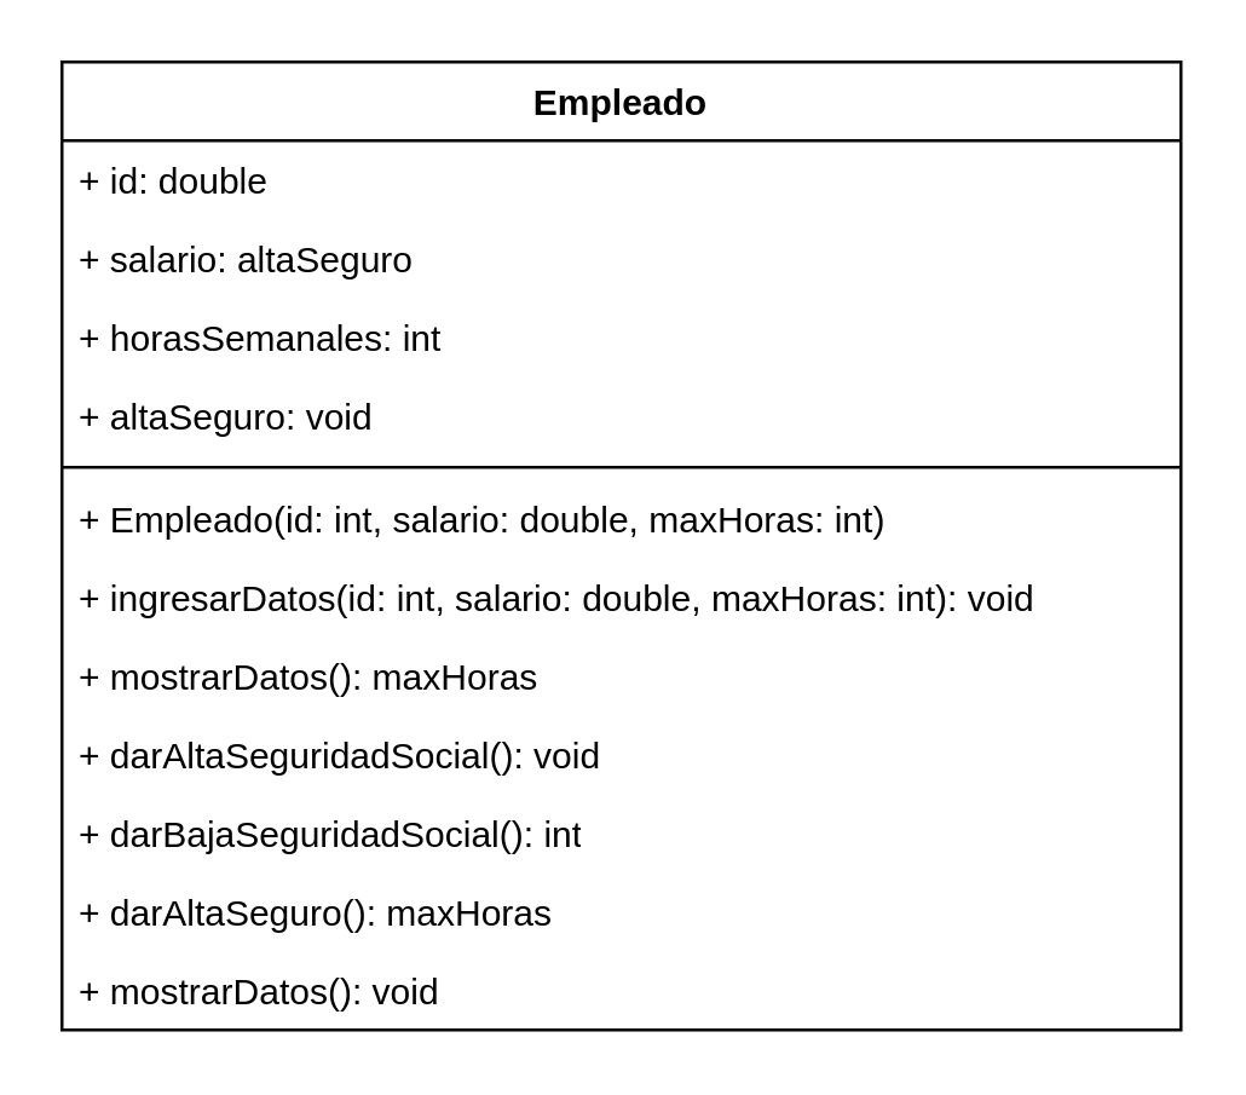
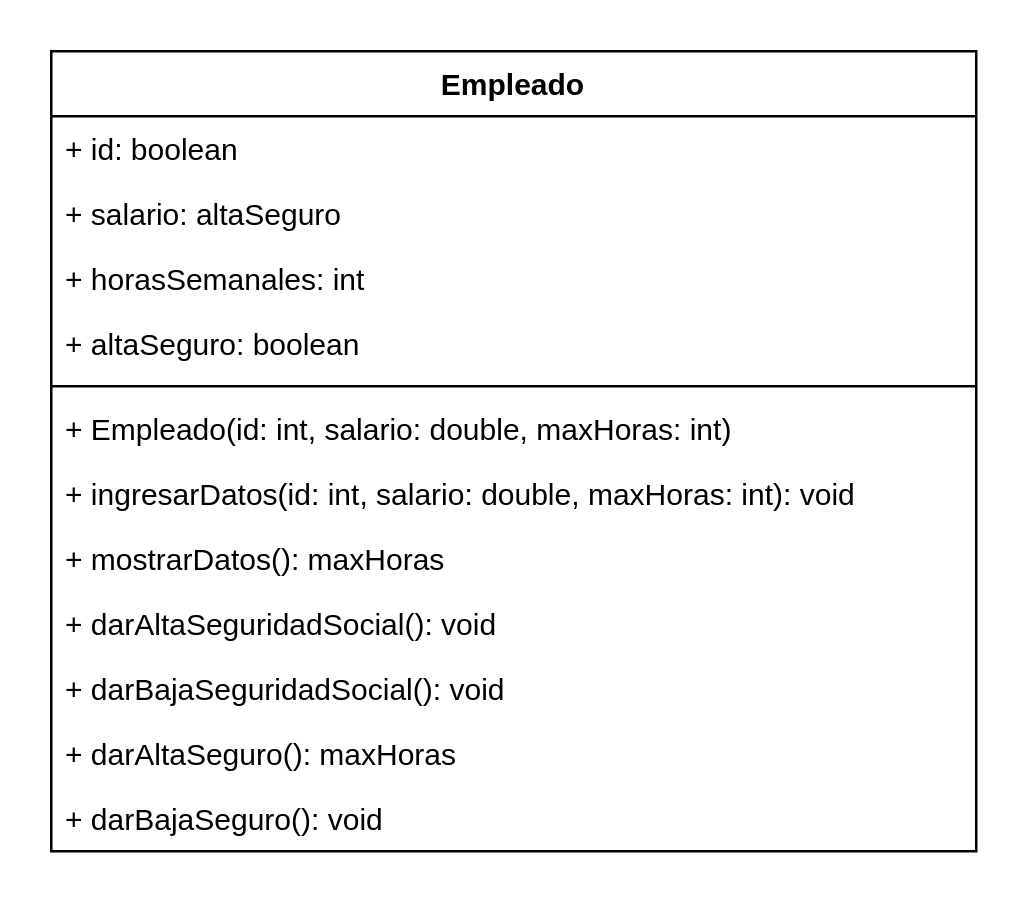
- <mxCell id="3" value="+ id: double" style="text;strokeColor=none;fillColor=none;align=left;verticalAlign=top;spacingLeft=4;spacingRight=4;overflow=hidden;rotatable=0;points=[[0,0.5],[1,0.5]];portConstraint=eastwest;whiteSpace=wrap;html=1;" vertex="1" parent="2"><mxGeometry y="26" width="370" height="26" as="geometry" /></mxCell>
+ <mxCell id="3" value="+ id: boolean" style="text;strokeColor=none;fillColor=none;align=left;verticalAlign=top;spacingLeft=4;spacingRight=4;overflow=hidden;rotatable=0;points=[[0,0.5],[1,0.5]];portConstraint=eastwest;whiteSpace=wrap;html=1;" vertex="1" parent="2"><mxGeometry y="26" width="370" height="26" as="geometry" /></mxCell>
- <mxCell id="6" value="+ altaSeguro: void" style="text;strokeColor=none;fillColor=none;align=left;verticalAlign=top;spacingLeft=4;spacingRight=4;overflow=hidden;rotatable=0;points=[[0,0.5],[1,0.5]];portConstraint=eastwest;whiteSpace=wrap;html=1;" vertex="1" parent="2"><mxGeometry y="104" width="370" height="26" as="geometry" /></mxCell>
+ <mxCell id="6" value="+ altaSeguro: boolean" style="text;strokeColor=none;fillColor=none;align=left;verticalAlign=top;spacingLeft=4;spacingRight=4;overflow=hidden;rotatable=0;points=[[0,0.5],[1,0.5]];portConstraint=eastwest;whiteSpace=wrap;html=1;" vertex="1" parent="2"><mxGeometry y="104" width="370" height="26" as="geometry" /></mxCell>
- <mxCell id="12" value="+ &lt;span class=&quot;hljs-title function_ invoke__&quot;&gt;darBajaSeguridadSocial&lt;/span&gt;(): &lt;span class=&quot;hljs-keyword&quot;&gt;int&lt;/span&gt;" style="text;strokeColor=none;fillColor=none;align=left;verticalAlign=top;spacingLeft=4;spacingRight=4;overflow=hidden;rotatable=0;points=[[0,0.5],[1,0.5]];portConstraint=eastwest;whiteSpace=wrap;html=1;" vertex="1" parent="2"><mxGeometry y="242" width="370" height="26" as="geometry" /></mxCell>
+ <mxCell id="12" value="+ &lt;span class=&quot;hljs-title function_ invoke__&quot;&gt;darBajaSeguridadSocial&lt;/span&gt;(): &lt;span class=&quot;hljs-keyword&quot;&gt;void&lt;/span&gt;" style="text;strokeColor=none;fillColor=none;align=left;verticalAlign=top;spacingLeft=4;spacingRight=4;overflow=hidden;rotatable=0;points=[[0,0.5],[1,0.5]];portConstraint=eastwest;whiteSpace=wrap;html=1;" vertex="1" parent="2"><mxGeometry y="242" width="370" height="26" as="geometry" /></mxCell>
- <mxCell id="14" value="+ &lt;span class=&quot;hljs-title function_ invoke__&quot;&gt;mostrarDatos&lt;/span&gt;(): &lt;span class=&quot;hljs-keyword&quot;&gt;void&lt;/span&gt;" style="text;strokeColor=none;fillColor=none;align=left;verticalAlign=top;spacingLeft=4;spacingRight=4;overflow=hidden;rotatable=0;points=[[0,0.5],[1,0.5]];portConstraint=eastwest;whiteSpace=wrap;html=1;" vertex="1" parent="2"><mxGeometry y="294" width="370" height="26" as="geometry" /></mxCell>
+ <mxCell id="14" value="+ &lt;span class=&quot;hljs-title function_ invoke__&quot;&gt;darBajaSeguro&lt;/span&gt;(): &lt;span class=&quot;hljs-keyword&quot;&gt;void&lt;/span&gt;" style="text;strokeColor=none;fillColor=none;align=left;verticalAlign=top;spacingLeft=4;spacingRight=4;overflow=hidden;rotatable=0;points=[[0,0.5],[1,0.5]];portConstraint=eastwest;whiteSpace=wrap;html=1;" vertex="1" parent="2"><mxGeometry y="294" width="370" height="26" as="geometry" /></mxCell>
